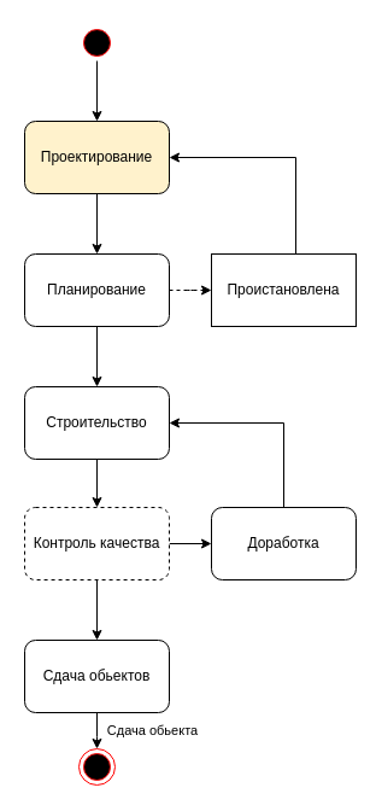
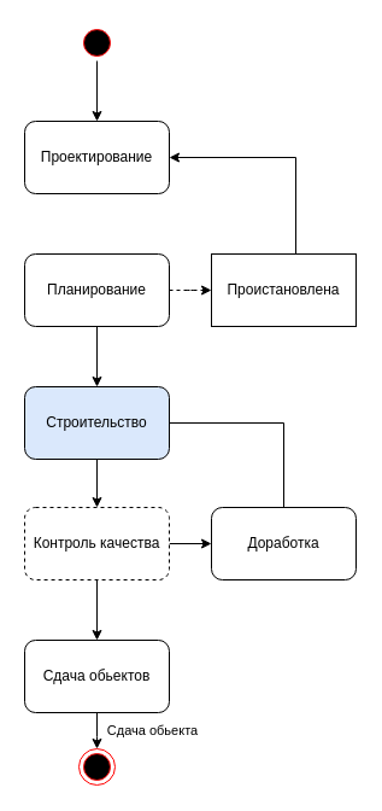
- <mxCell id="5" value="Проектирование" style="rounded=1;whiteSpace=wrap;html=1;fillColor=#fff2cc;" vertex="1" parent="1"><mxGeometry x="20" y="100" width="120" height="60" as="geometry" /></mxCell>
+ <mxCell id="5" value="Проектирование" style="rounded=1;whiteSpace=wrap;html=1;" vertex="1" parent="1"><mxGeometry x="20" y="100" width="120" height="60" as="geometry" /></mxCell>
- <mxCell id="4" style="edgeStyle=orthogonalEdgeStyle;rounded=0;orthogonalLoop=1;jettySize=auto;html=1;entryX=0.5;entryY=0;entryDx=0;entryDy=0;" edge="1" parent="1" source="5" target="8"><mxGeometry relative="1" as="geometry" /></mxCell>
- <mxCell id="12" value="Строительство" style="rounded=1;whiteSpace=wrap;html=1;" vertex="1" parent="1"><mxGeometry x="20" y="320" width="120" height="60" as="geometry" /></mxCell>
+ <mxCell id="12" value="Строительство" style="rounded=1;whiteSpace=wrap;html=1;fillColor=#dae8fc;" vertex="1" parent="1"><mxGeometry x="20" y="320" width="120" height="60" as="geometry" /></mxCell>
- <mxCell id="16" style="edgeStyle=orthogonalEdgeStyle;rounded=0;orthogonalLoop=1;jettySize=auto;html=1;entryX=1;entryY=0.5;entryDx=0;entryDy=0;" edge="1" parent="1" source="17" target="12"><mxGeometry relative="1" as="geometry"><Array as="points"><mxPoint x="235" y="350" /></Array></mxGeometry></mxCell>
+ <mxCell id="16" style="edgeStyle=orthogonalEdgeStyle;rounded=0;orthogonalLoop=1;jettySize=auto;html=1;entryX=1;entryY=0.5;entryDx=0;entryDy=0;endArrow=none;" edge="1" parent="1" source="17" target="12"><mxGeometry relative="1" as="geometry"><Array as="points"><mxPoint x="235" y="350" /></Array></mxGeometry></mxCell>
